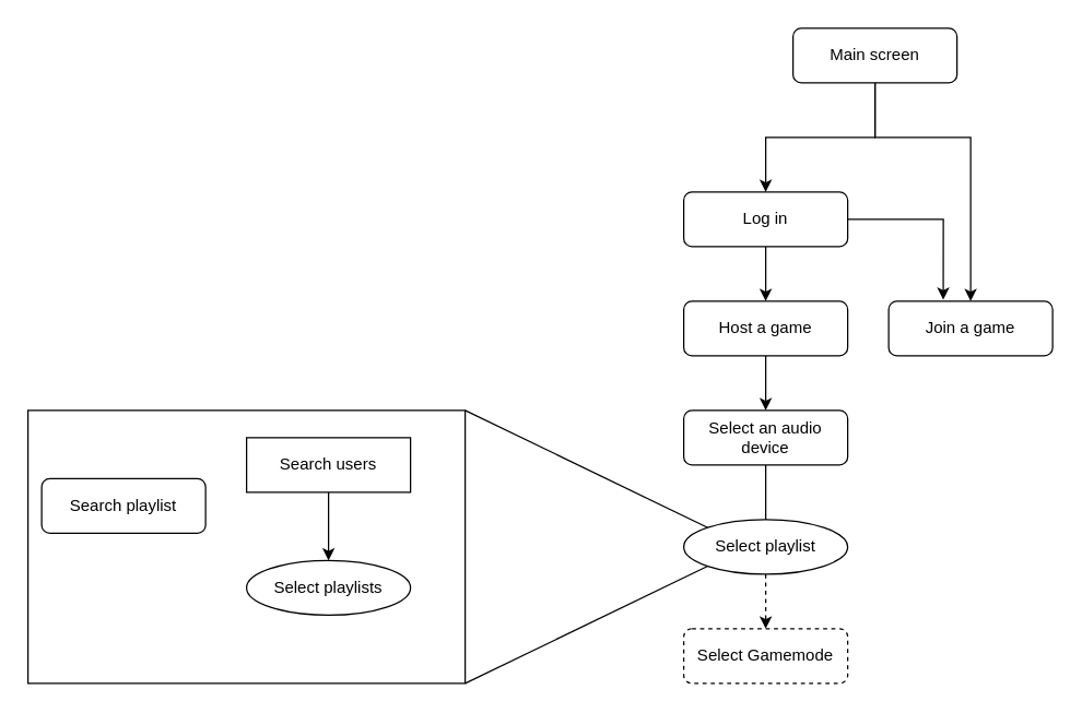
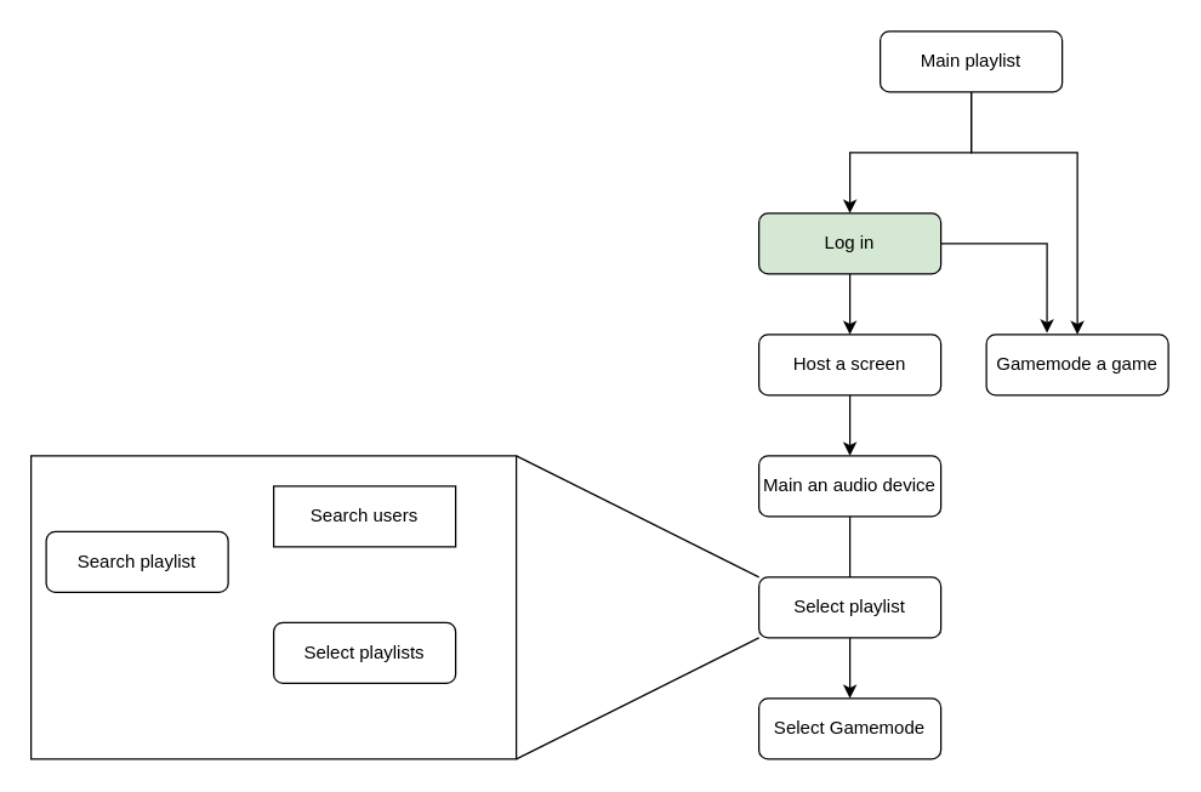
- <mxCell id="4" value="Main screen" style="rounded=1;whiteSpace=wrap;html=1;fontSize=12;glass=0;strokeWidth=1;shadow=0;" parent="1" vertex="1"><mxGeometry x="580" y="20" width="120" height="40" as="geometry" /></mxCell>
+ <mxCell id="4" value="Main playlist" style="rounded=1;whiteSpace=wrap;html=1;fontSize=12;glass=0;strokeWidth=1;shadow=0;" parent="1" vertex="1"><mxGeometry x="580" y="20" width="120" height="40" as="geometry" /></mxCell>
- <mxCell id="7" value="Log in" style="rounded=1;whiteSpace=wrap;html=1;fontSize=12;glass=0;strokeWidth=1;shadow=0;" vertex="1" parent="1"><mxGeometry x="500" y="140" width="120" height="40" as="geometry" /></mxCell>
+ <mxCell id="7" value="Log in" style="rounded=1;whiteSpace=wrap;html=1;fontSize=12;glass=0;strokeWidth=1;shadow=0;fillColor=#d5e8d4;" vertex="1" parent="1"><mxGeometry x="500" y="140" width="120" height="40" as="geometry" /></mxCell>
- <mxCell id="10" value="Host a game" style="rounded=1;whiteSpace=wrap;html=1;fontSize=12;glass=0;strokeWidth=1;shadow=0;" vertex="1" parent="1"><mxGeometry x="500" y="220" width="120" height="40" as="geometry" /></mxCell>
+ <mxCell id="10" value="Host a screen" style="rounded=1;whiteSpace=wrap;html=1;fontSize=12;glass=0;strokeWidth=1;shadow=0;" vertex="1" parent="1"><mxGeometry x="500" y="220" width="120" height="40" as="geometry" /></mxCell>
- <mxCell id="8" value="Join a game" style="rounded=1;whiteSpace=wrap;html=1;fontSize=12;glass=0;strokeWidth=1;shadow=0;" vertex="1" parent="1"><mxGeometry x="650" y="220" width="120" height="40" as="geometry" /></mxCell>
+ <mxCell id="8" value="Gamemode a game" style="rounded=1;whiteSpace=wrap;html=1;fontSize=12;glass=0;strokeWidth=1;shadow=0;" vertex="1" parent="1"><mxGeometry x="650" y="220" width="120" height="40" as="geometry" /></mxCell>
- <mxCell id="12" value="Select an audio device" style="rounded=1;whiteSpace=wrap;html=1;fontSize=12;glass=0;strokeWidth=1;shadow=0;" vertex="1" parent="1"><mxGeometry x="500" y="300" width="120" height="40" as="geometry" /></mxCell>
+ <mxCell id="12" value="Main an audio device" style="rounded=1;whiteSpace=wrap;html=1;fontSize=12;glass=0;strokeWidth=1;shadow=0;" vertex="1" parent="1"><mxGeometry x="500" y="300" width="120" height="40" as="geometry" /></mxCell>
- <mxCell id="19" style="edgeStyle=orthogonalEdgeStyle;rounded=0;orthogonalLoop=1;jettySize=auto;html=1;exitX=0.5;exitY=1;exitDx=0;exitDy=0;entryX=0.5;entryY=0;entryDx=0;entryDy=0;" edge="1" parent="1" source="20" target="21"><mxGeometry relative="1" as="geometry" /></mxCell>
- <mxCell id="14" value="Select playlist" style="ellipse;whiteSpace=wrap;html=1;fontSize=12;glass=0;strokeWidth=1;shadow=0;" vertex="1" parent="1"><mxGeometry x="500" y="380" width="120" height="40" as="geometry" /></mxCell>
+ <mxCell id="14" value="Select playlist" style="rounded=1;whiteSpace=wrap;html=1;fontSize=12;glass=0;strokeWidth=1;shadow=0;" vertex="1" parent="1"><mxGeometry x="500" y="380" width="120" height="40" as="geometry" /></mxCell>
- <mxCell id="21" value="Select playlists" style="ellipse;whiteSpace=wrap;html=1;fontSize=12;glass=0;strokeWidth=1;shadow=0;" vertex="1" parent="1"><mxGeometry x="180" y="410" width="120" height="40" as="geometry" /></mxCell>
+ <mxCell id="21" value="Select playlists" style="rounded=1;whiteSpace=wrap;html=1;fontSize=12;glass=0;strokeWidth=1;shadow=0;" vertex="1" parent="1"><mxGeometry x="180" y="410" width="120" height="40" as="geometry" /></mxCell>
- <mxCell id="13" style="edgeStyle=orthogonalEdgeStyle;rounded=0;orthogonalLoop=1;jettySize=auto;html=1;exitX=0.5;exitY=1;exitDx=0;exitDy=0;entryX=0.5;entryY=0;entryDx=0;entryDy=0;dashed=1;" edge="1" parent="1" source="14" target="22"><mxGeometry relative="1" as="geometry" /></mxCell>
+ <mxCell id="13" style="edgeStyle=orthogonalEdgeStyle;rounded=0;orthogonalLoop=1;jettySize=auto;html=1;exitX=0.5;exitY=1;exitDx=0;exitDy=0;entryX=0.5;entryY=0;entryDx=0;entryDy=0;" edge="1" parent="1" source="14" target="22"><mxGeometry relative="1" as="geometry" /></mxCell>
- <mxCell id="22" value="Select Gamemode" style="rounded=1;whiteSpace=wrap;html=1;fontSize=12;glass=0;strokeWidth=1;shadow=0;dashed=1;" vertex="1" parent="1"><mxGeometry x="500" y="460" width="120" height="40" as="geometry" /></mxCell>
+ <mxCell id="22" value="Select Gamemode" style="rounded=1;whiteSpace=wrap;html=1;fontSize=12;glass=0;strokeWidth=1;shadow=0;" vertex="1" parent="1"><mxGeometry x="500" y="460" width="120" height="40" as="geometry" /></mxCell>
